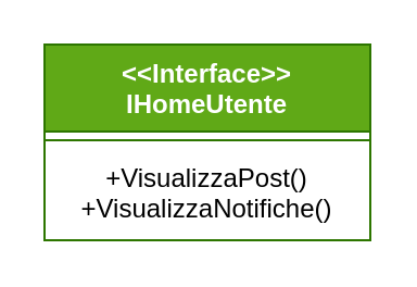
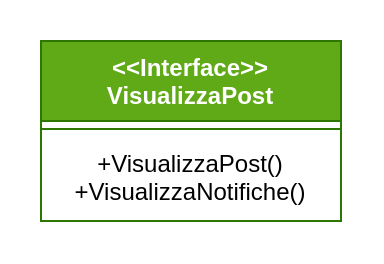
- <mxCell id="2" value="&lt;div&gt;&amp;lt;&amp;lt;Interface&amp;gt;&amp;gt;&lt;/div&gt;&lt;div&gt;IHomeUtente&lt;br&gt;&lt;/div&gt;" style="swimlane;fontStyle=1;align=center;verticalAlign=top;childLayout=stackLayout;horizontal=1;startSize=40;horizontalStack=0;resizeParent=1;resizeParentMax=0;resizeLast=0;collapsible=1;marginBottom=0;whiteSpace=wrap;html=1;fillColor=#60a917;fontColor=#ffffff;strokeColor=#2D7600;" parent="1" vertex="1"><mxGeometry x="20" y="20" width="150" height="90" as="geometry" /></mxCell>
+ <mxCell id="2" value="&lt;div&gt;&amp;lt;&amp;lt;Interface&amp;gt;&amp;gt;&lt;/div&gt;&lt;div&gt;VisualizzaPost&lt;br&gt;&lt;/div&gt;" style="swimlane;fontStyle=1;align=center;verticalAlign=top;childLayout=stackLayout;horizontal=1;startSize=40;horizontalStack=0;resizeParent=1;resizeParentMax=0;resizeLast=0;collapsible=1;marginBottom=0;whiteSpace=wrap;html=1;fillColor=#60a917;fontColor=#ffffff;strokeColor=#2D7600;" parent="1" vertex="1"><mxGeometry x="20" y="20" width="150" height="90" as="geometry" /></mxCell>
